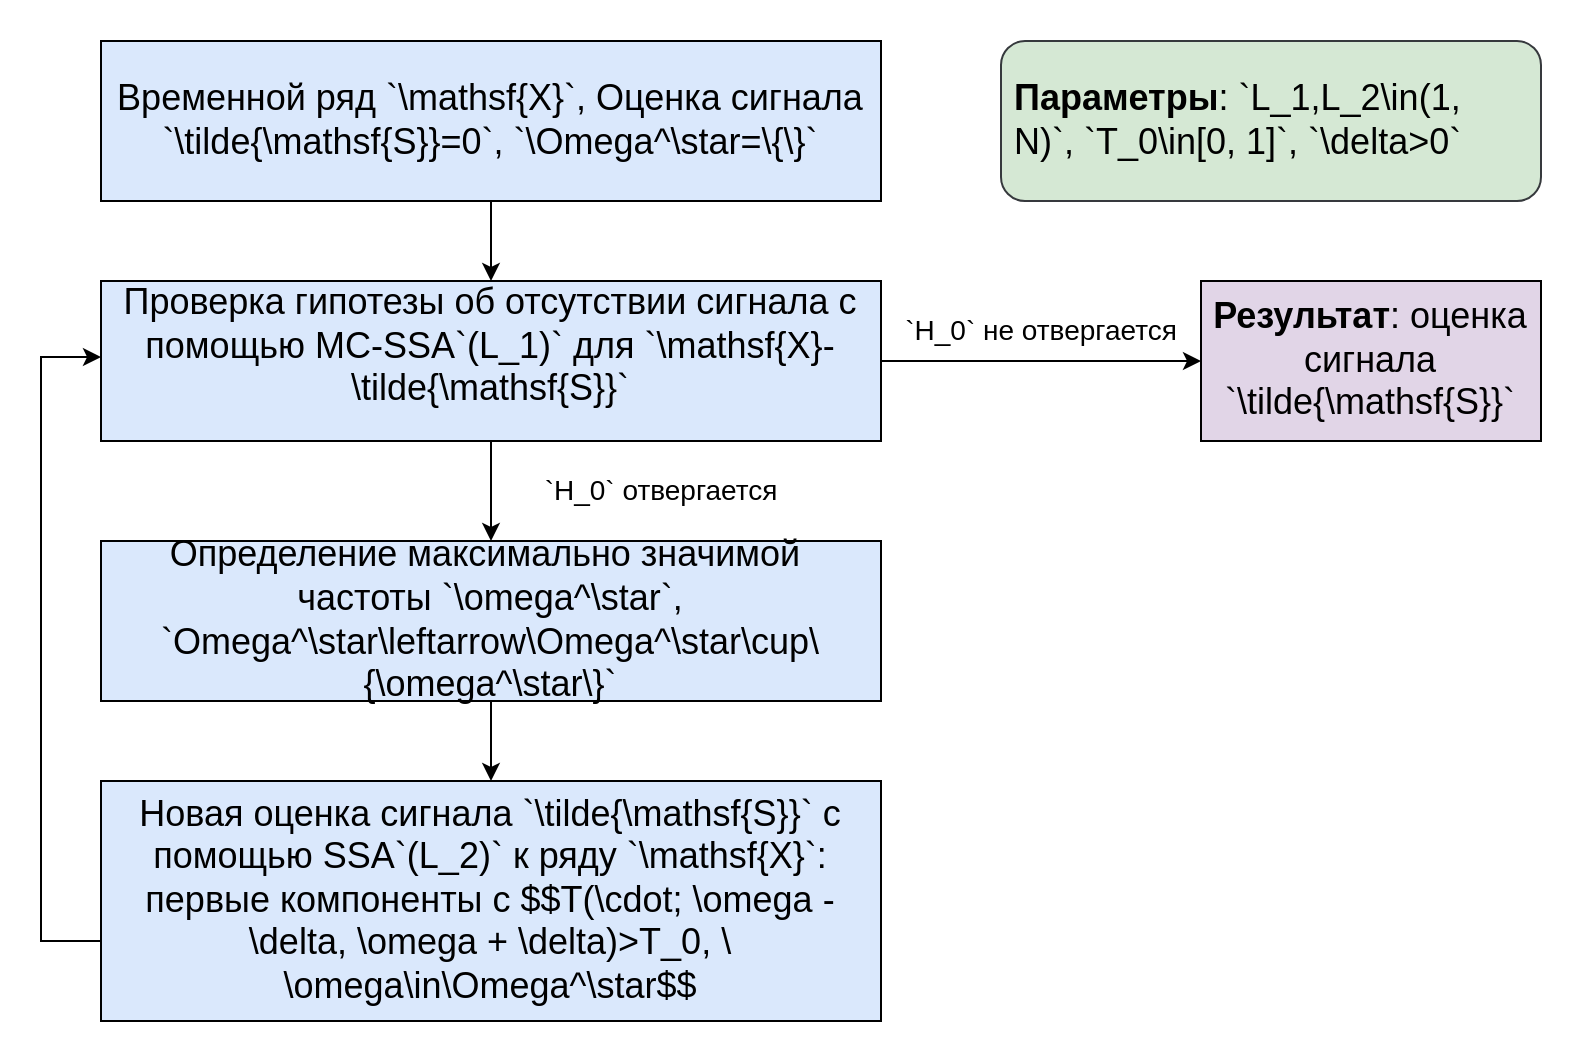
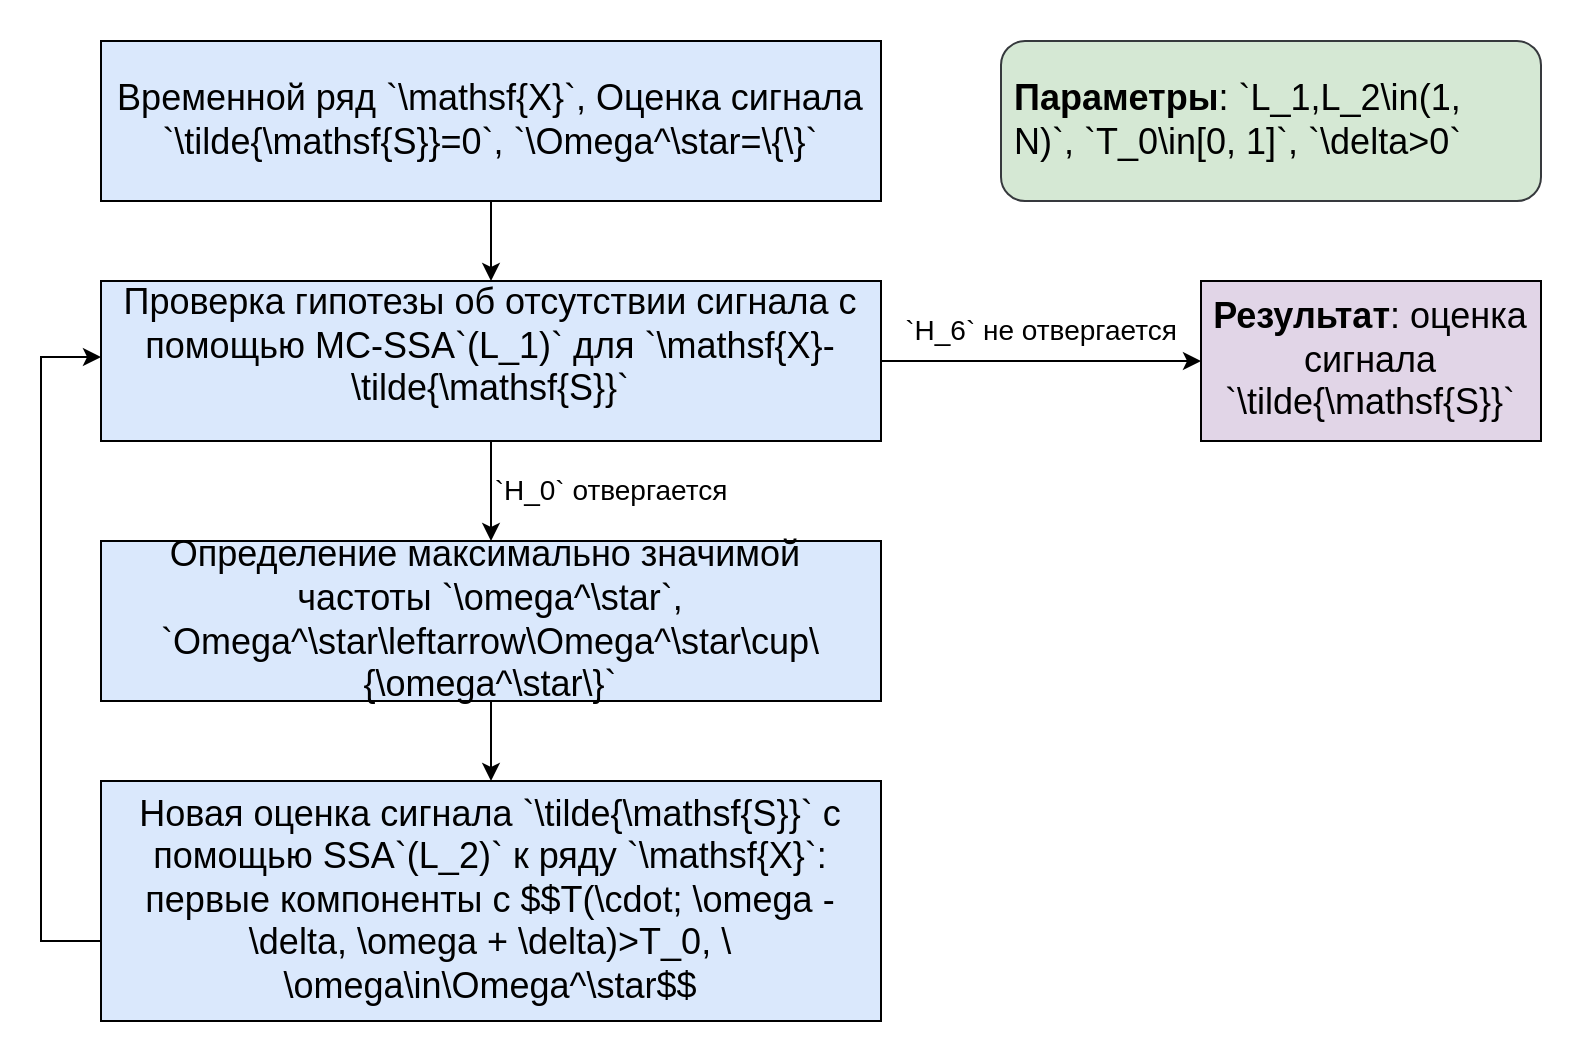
- <mxCell id="10" value="&lt;font style=&quot;font-size: 14px;&quot;&gt;`H_0` не отвергается&lt;/font&gt;" style="text;html=1;align=center;verticalAlign=middle;resizable=0;points=[];autosize=1;strokeColor=none;fillColor=none;" parent="1" vertex="1"><mxGeometry x="440" y="150" width="160" height="30" as="geometry" /></mxCell>
+ <mxCell id="10" value="&lt;font style=&quot;font-size: 14px;&quot;&gt;`H_6` не отвергается&lt;/font&gt;" style="text;html=1;align=center;verticalAlign=middle;resizable=0;points=[];autosize=1;strokeColor=none;fillColor=none;" parent="1" vertex="1"><mxGeometry x="440" y="150" width="160" height="30" as="geometry" /></mxCell>
- <mxCell id="11" value="&lt;font style=&quot;font-size: 14px;&quot;&gt;`H_0` отвергается&lt;/font&gt;" style="text;html=1;align=center;verticalAlign=middle;resizable=0;points=[];autosize=1;strokeColor=none;fillColor=none;" parent="1" vertex="1"><mxGeometry x="260" y="230" width="140" height="30" as="geometry" /></mxCell>
+ <mxCell id="11" value="&lt;font style=&quot;font-size: 14px;&quot;&gt;`H_0` отвергается&lt;/font&gt;" style="text;html=1;align=center;verticalAlign=middle;resizable=0;points=[];autosize=1;strokeColor=none;fillColor=none;" parent="1" vertex="1"><mxGeometry x="235" y="230" width="140" height="30" as="geometry" /></mxCell>
